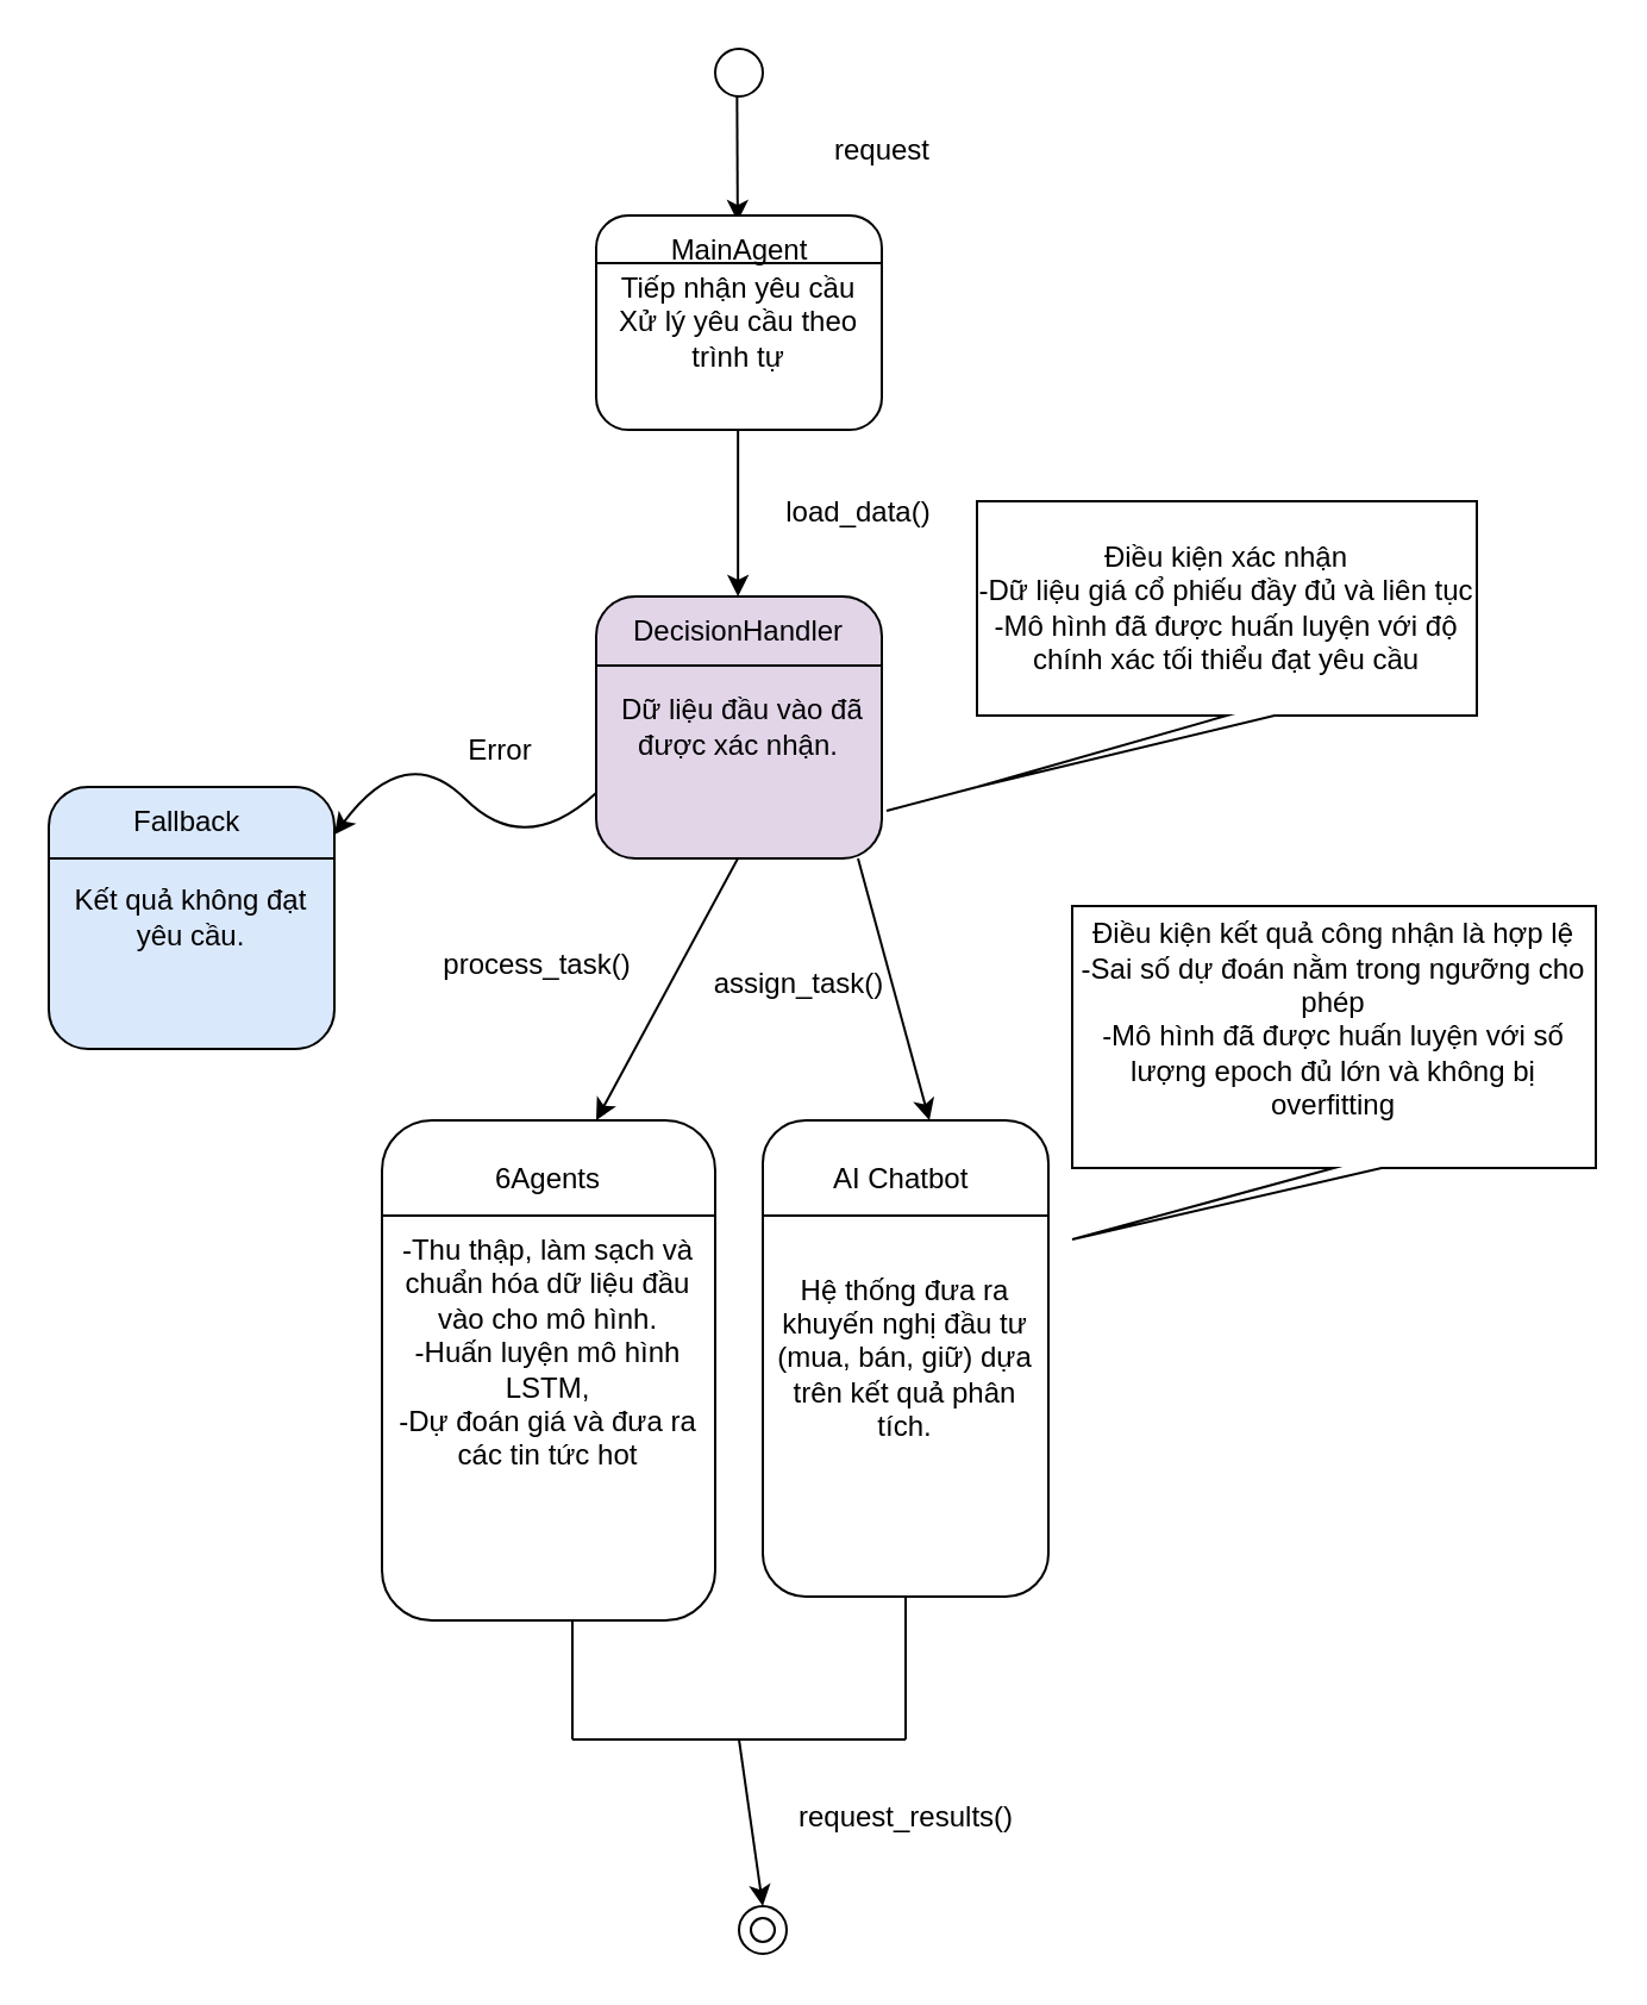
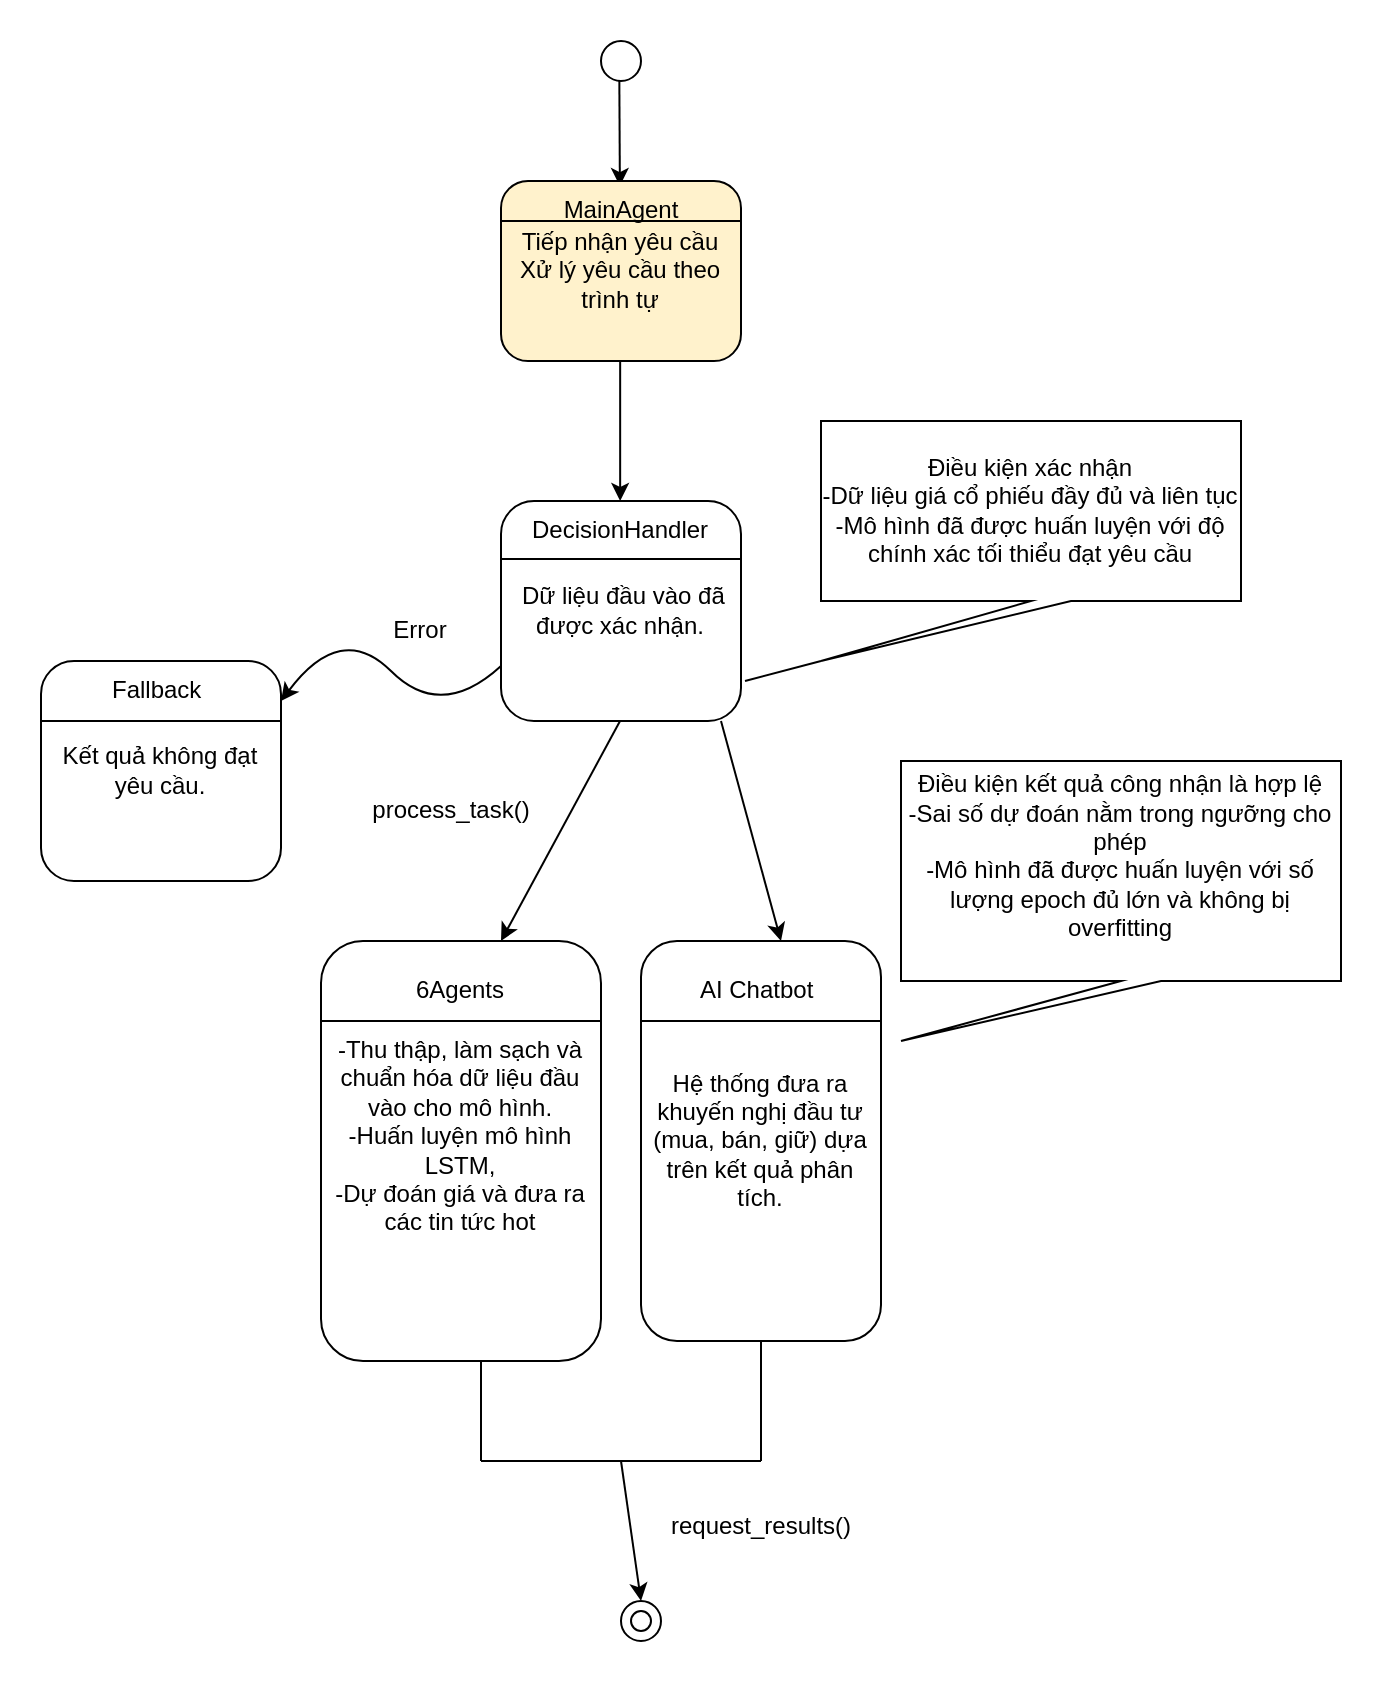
- <mxCell id="24" value="request" style="text;html=1;align=center;verticalAlign=middle;resizable=0;points=[];autosize=1;strokeColor=none;fillColor=none;" vertex="1" parent="1"><mxGeometry x="340" y="48" width="60" height="30" as="geometry" /></mxCell>
- <mxCell id="3" value="Tiếp nhận yêu cầu&lt;div&gt;Xử lý yêu cầu theo trình tự&lt;/div&gt;" style="rounded=1;whiteSpace=wrap;html=1;" vertex="1" parent="1"><mxGeometry x="250" y="90" width="120" height="90" as="geometry" /></mxCell>
+ <mxCell id="3" value="Tiếp nhận yêu cầu&lt;div&gt;Xử lý yêu cầu theo trình tự&lt;/div&gt;" style="rounded=1;whiteSpace=wrap;html=1;fillColor=#fff2cc;" vertex="1" parent="1"><mxGeometry x="250" y="90" width="120" height="90" as="geometry" /></mxCell>
- <mxCell id="5" value="load_data()" style="text;html=1;align=center;verticalAlign=middle;resizable=0;points=[];autosize=1;strokeColor=none;fillColor=none;" vertex="1" parent="1"><mxGeometry x="320" y="200" width="80" height="30" as="geometry" /></mxCell>
- <mxCell id="6" value="&lt;div&gt;&amp;nbsp;Dữ liệu đầu vào đã được xác nhận.&lt;/div&gt;" style="rounded=1;whiteSpace=wrap;html=1;fillColor=#e1d5e7;" vertex="1" parent="1"><mxGeometry x="250" y="250" width="120" height="110" as="geometry" /></mxCell>
+ <mxCell id="6" value="&lt;div&gt;&amp;nbsp;Dữ liệu đầu vào đã được xác nhận.&lt;/div&gt;" style="rounded=1;whiteSpace=wrap;html=1;" vertex="1" parent="1"><mxGeometry x="250" y="250" width="120" height="110" as="geometry" /></mxCell>
- <mxCell id="17" value="Kết quả không đạt yêu cầu." style="rounded=1;whiteSpace=wrap;html=1;fillColor=#dae8fc;" vertex="1" parent="1"><mxGeometry x="20" y="330" width="120" height="110" as="geometry" /></mxCell>
+ <mxCell id="17" value="Kết quả không đạt yêu cầu." style="rounded=1;whiteSpace=wrap;html=1;" vertex="1" parent="1"><mxGeometry x="20" y="330" width="120" height="110" as="geometry" /></mxCell>
- <mxCell id="32" value="assign_task()" style="text;html=1;align=center;verticalAlign=middle;resizable=0;points=[];autosize=1;strokeColor=none;fillColor=none;" vertex="1" parent="1"><mxGeometry x="290" y="398" width="90" height="30" as="geometry" /></mxCell>
